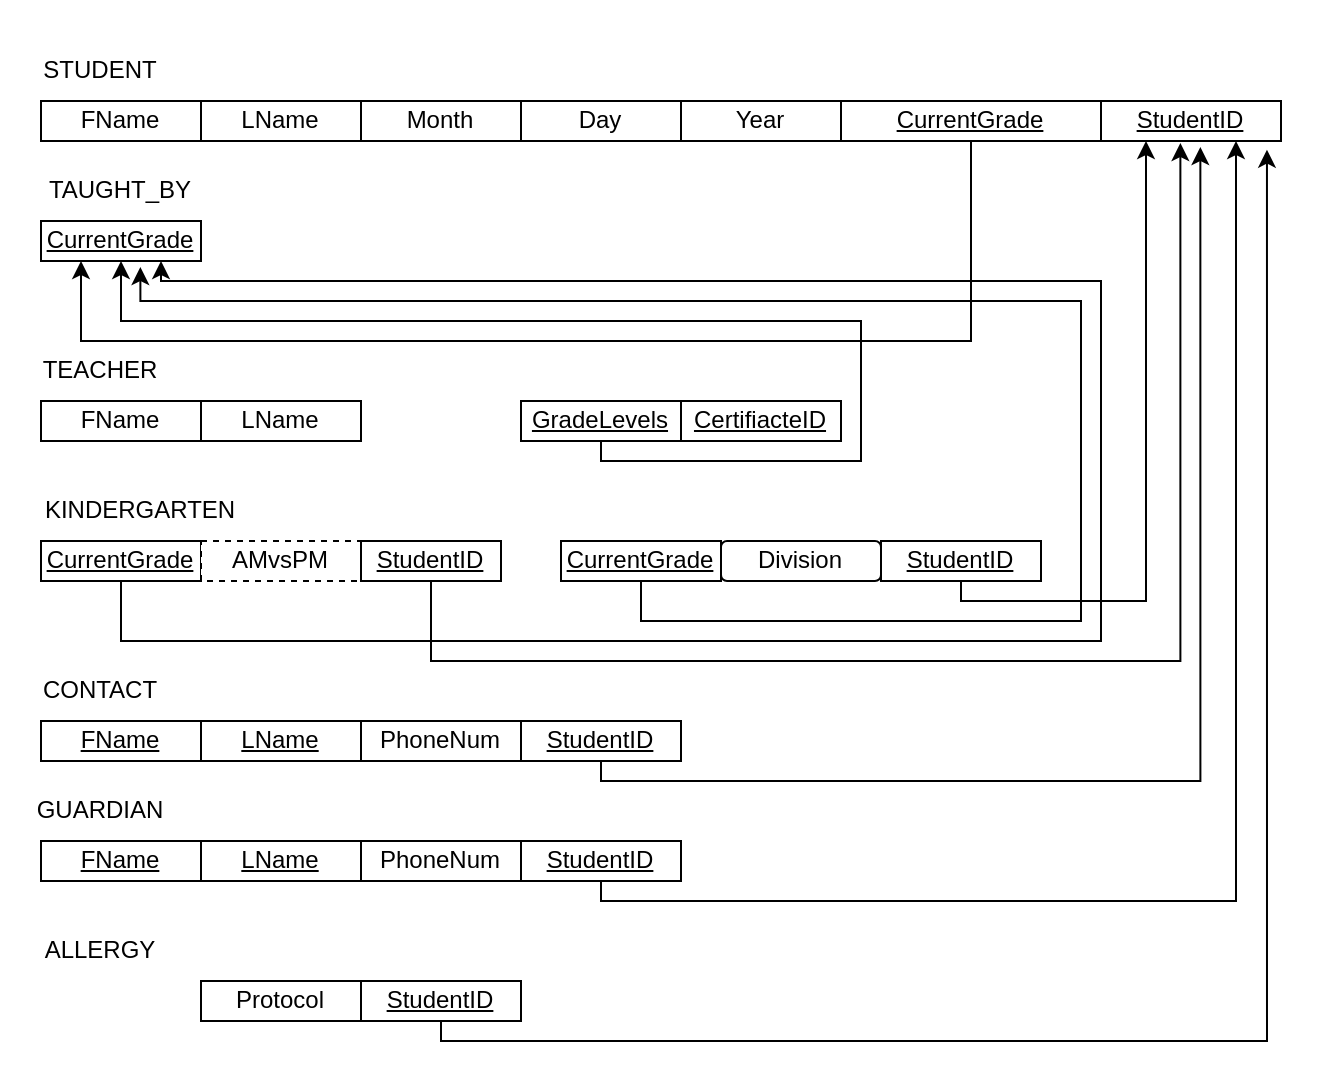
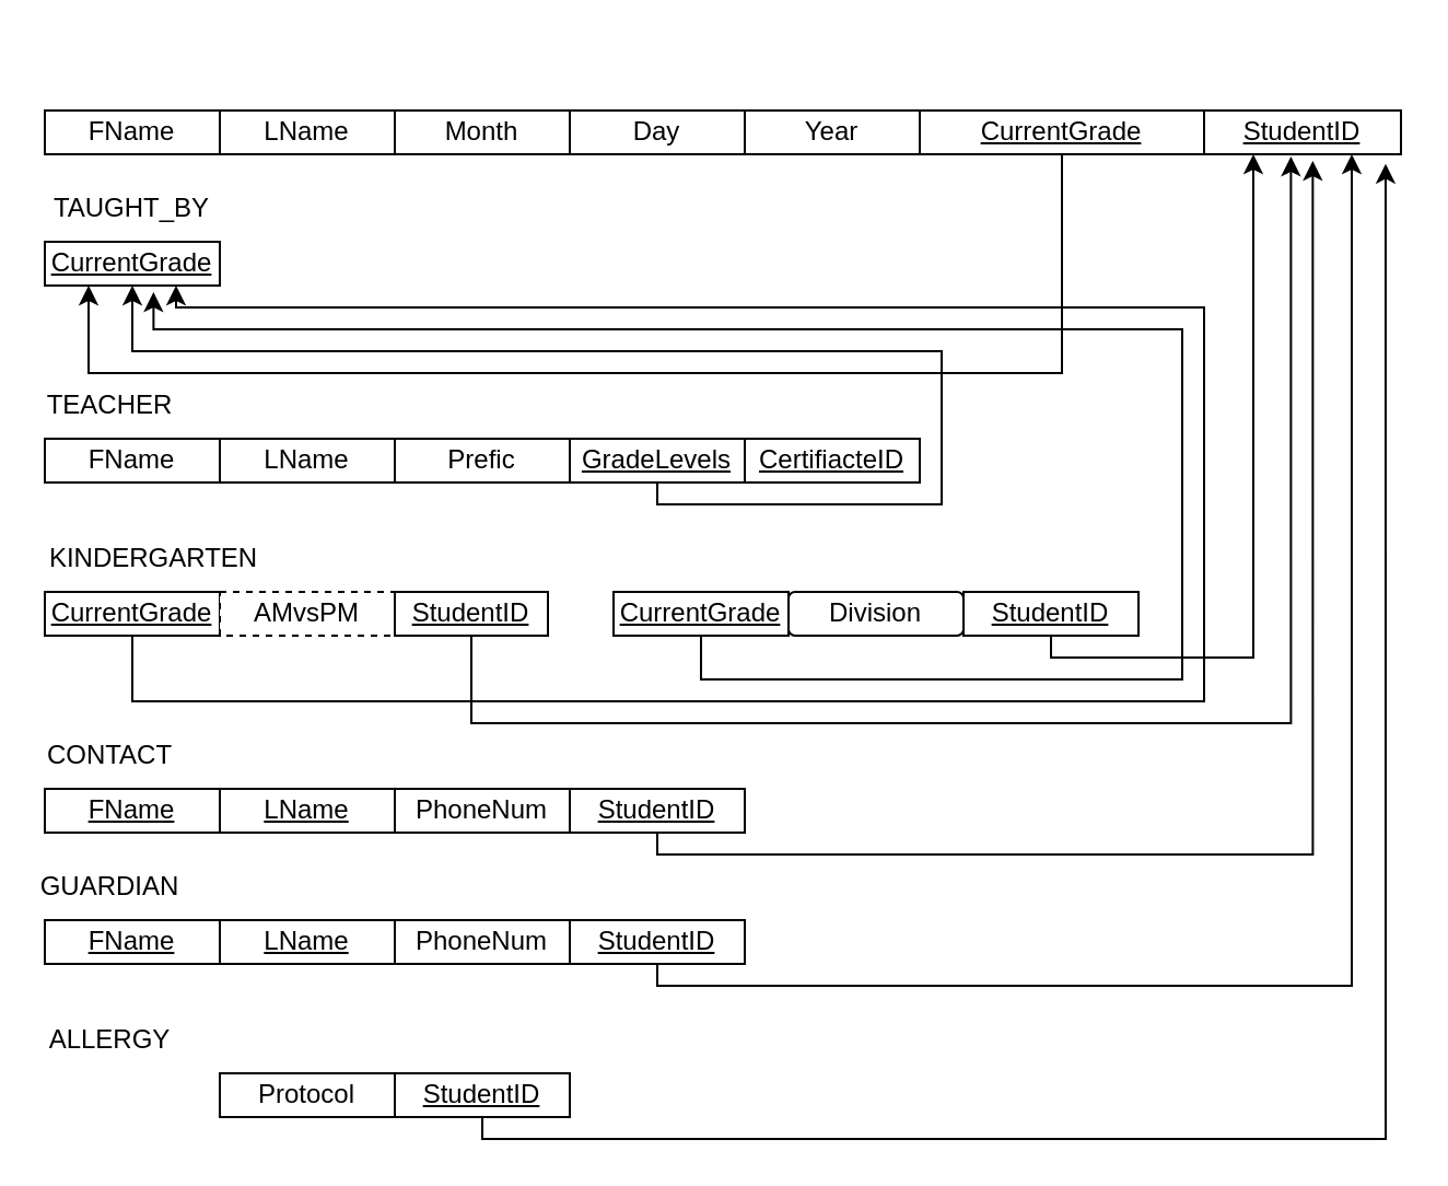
- <mxCell id="2" value="STUDENT" style="text;html=1;strokeColor=none;fillColor=none;align=center;verticalAlign=middle;whiteSpace=wrap;rounded=0;" vertex="1" parent="1"><mxGeometry x="20" y="20" width="60" height="30" as="geometry" /></mxCell>
+ <mxCell id="12" value="Prefic" style="rounded=0;whiteSpace=wrap;html=1;" vertex="1" parent="1"><mxGeometry x="180" y="200" width="80" height="20" as="geometry" /></mxCell>
